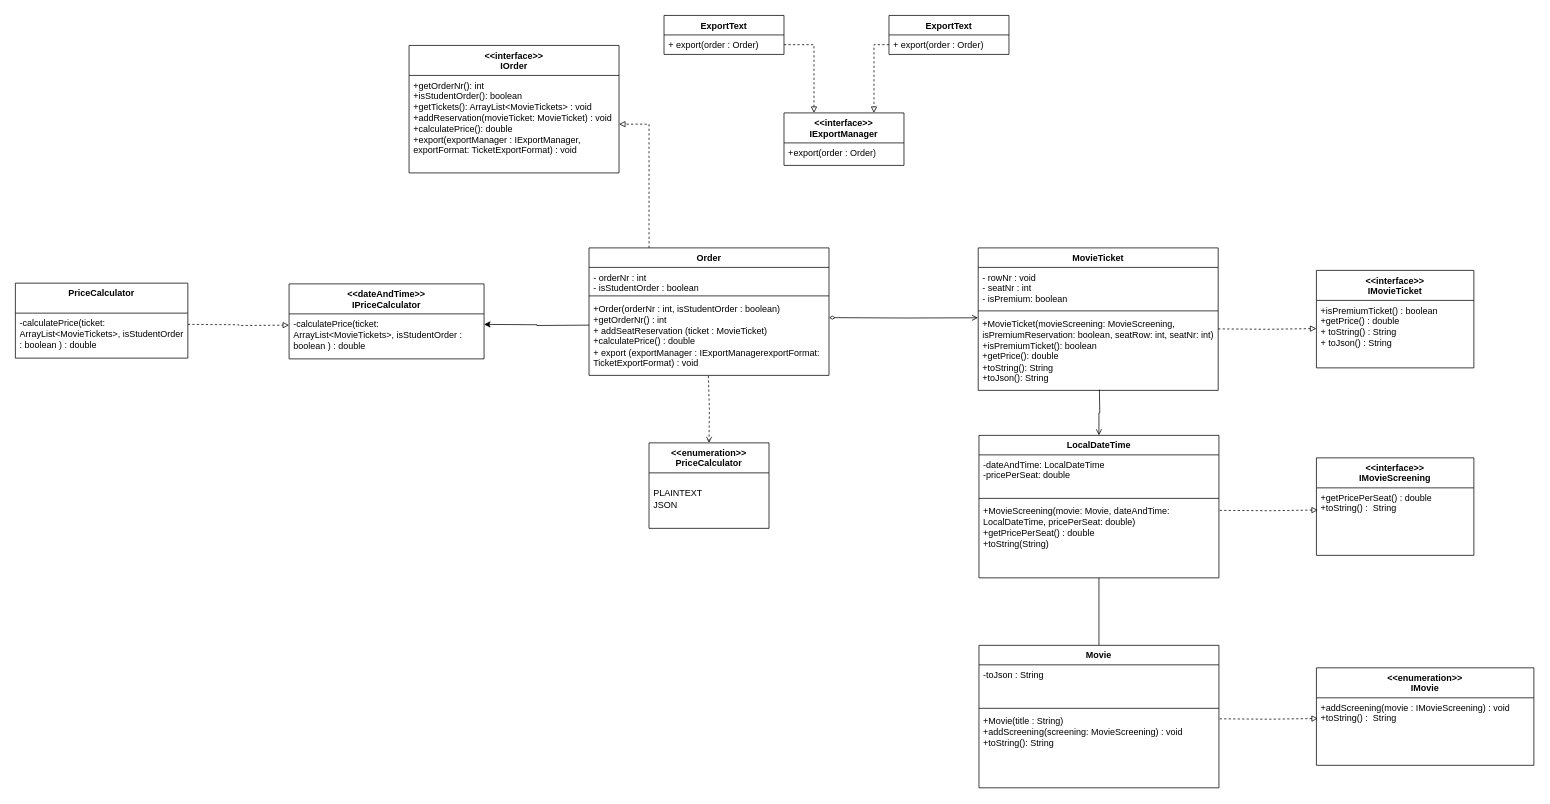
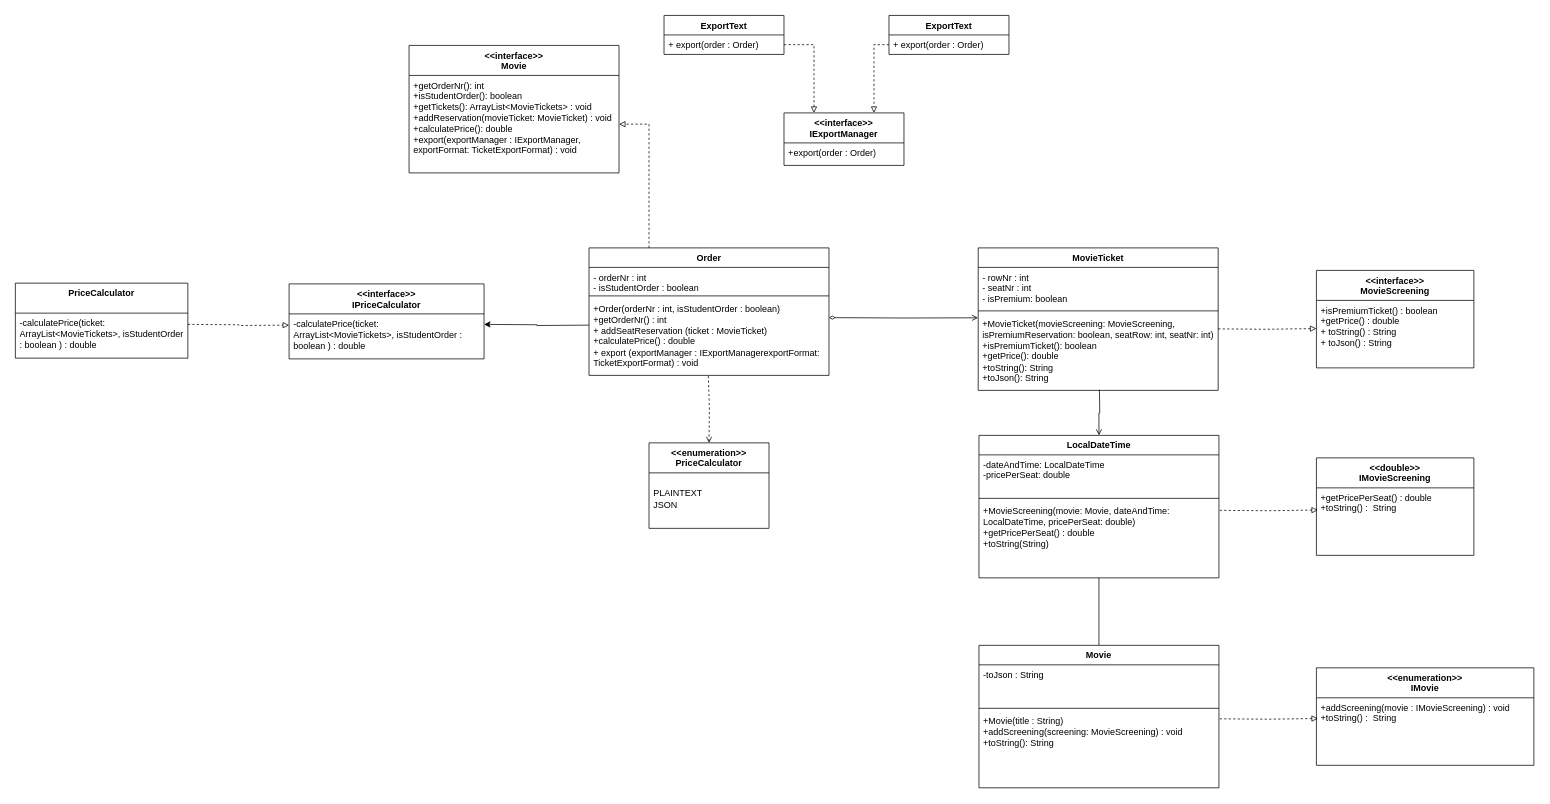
- <mxCell id="41" value="&amp;lt;&amp;lt;interface&amp;gt;&amp;gt;&lt;div&gt;IOrder&lt;/div&gt;" style="swimlane;fontStyle=1;align=center;verticalAlign=top;childLayout=stackLayout;horizontal=1;startSize=40;horizontalStack=0;resizeParent=1;resizeParentMax=0;resizeLast=0;collapsible=1;marginBottom=0;whiteSpace=wrap;html=1;direction=east;" vertex="1" parent="1"><mxGeometry x="545" width="280" height="170" as="geometry" y="60" /></mxCell>
+ <mxCell id="41" value="&amp;lt;&amp;lt;interface&amp;gt;&amp;gt;&lt;div&gt;Movie&lt;/div&gt;" style="swimlane;fontStyle=1;align=center;verticalAlign=top;childLayout=stackLayout;horizontal=1;startSize=40;horizontalStack=0;resizeParent=1;resizeParentMax=0;resizeLast=0;collapsible=1;marginBottom=0;whiteSpace=wrap;html=1;direction=east;" vertex="1" parent="1"><mxGeometry x="545" width="280" height="170" as="geometry" y="60" /></mxCell>
- <mxCell id="35" value="&amp;lt;&amp;lt;interface&amp;gt;&amp;gt;&lt;div&gt;IMovieTicket&lt;/div&gt;" style="swimlane;fontStyle=1;align=center;verticalAlign=top;childLayout=stackLayout;horizontal=1;startSize=40;horizontalStack=0;resizeParent=1;resizeParentMax=0;resizeLast=0;collapsible=1;marginBottom=0;whiteSpace=wrap;html=1;direction=east;" vertex="1" parent="1"><mxGeometry x="1755" y="360" width="210" height="130" as="geometry" /></mxCell>
+ <mxCell id="35" value="&amp;lt;&amp;lt;interface&amp;gt;&amp;gt;&lt;div&gt;MovieScreening&lt;/div&gt;" style="swimlane;fontStyle=1;align=center;verticalAlign=top;childLayout=stackLayout;horizontal=1;startSize=40;horizontalStack=0;resizeParent=1;resizeParentMax=0;resizeLast=0;collapsible=1;marginBottom=0;whiteSpace=wrap;html=1;direction=east;" vertex="1" parent="1"><mxGeometry x="1755" y="360" width="210" height="130" as="geometry" /></mxCell>
- <mxCell id="17" value="- rowNr : void&lt;div&gt;- seatNr : int&lt;br&gt;&lt;div&gt;- isPremium: boolean&lt;/div&gt;&lt;/div&gt;" style="text;strokeColor=none;fillColor=none;align=left;verticalAlign=top;spacingLeft=4;spacingRight=4;overflow=hidden;rotatable=0;points=[[0,0.5],[1,0.5]];portConstraint=eastwest;whiteSpace=wrap;html=1;" vertex="1" parent="16"><mxGeometry y="26" width="320" height="54" as="geometry" /></mxCell>
+ <mxCell id="17" value="- rowNr : int&lt;div&gt;- seatNr : int&lt;br&gt;&lt;div&gt;- isPremium: boolean&lt;/div&gt;&lt;/div&gt;" style="text;strokeColor=none;fillColor=none;align=left;verticalAlign=top;spacingLeft=4;spacingRight=4;overflow=hidden;rotatable=0;points=[[0,0.5],[1,0.5]];portConstraint=eastwest;whiteSpace=wrap;html=1;" vertex="1" parent="16"><mxGeometry y="26" width="320" height="54" as="geometry" /></mxCell>
- <mxCell id="33" value="&amp;lt;&amp;lt;dateAndTime&amp;gt;&amp;gt;&lt;div&gt;IPriceCalculator&lt;/div&gt;" style="swimlane;fontStyle=1;align=center;verticalAlign=top;childLayout=stackLayout;horizontal=1;startSize=40;horizontalStack=0;resizeParent=1;resizeParentMax=0;resizeLast=0;collapsible=1;marginBottom=0;whiteSpace=wrap;html=1;direction=east;" vertex="1" parent="1"><mxGeometry x="385" y="378" width="260" height="100" as="geometry" /></mxCell>
+ <mxCell id="33" value="&amp;lt;&amp;lt;interface&amp;gt;&amp;gt;&lt;div&gt;IPriceCalculator&lt;/div&gt;" style="swimlane;fontStyle=1;align=center;verticalAlign=top;childLayout=stackLayout;horizontal=1;startSize=40;horizontalStack=0;resizeParent=1;resizeParentMax=0;resizeLast=0;collapsible=1;marginBottom=0;whiteSpace=wrap;html=1;direction=east;" vertex="1" parent="1"><mxGeometry x="385" y="378" width="260" height="100" as="geometry" /></mxCell>
- <mxCell id="37" value="&amp;lt;&amp;lt;interface&amp;gt;&amp;gt;&lt;div&gt;IMovieScreening&lt;/div&gt;" style="swimlane;fontStyle=1;align=center;verticalAlign=top;childLayout=stackLayout;horizontal=1;startSize=40;horizontalStack=0;resizeParent=1;resizeParentMax=0;resizeLast=0;collapsible=1;marginBottom=0;whiteSpace=wrap;html=1;direction=east;" vertex="1" parent="1"><mxGeometry x="1755" y="610" width="210" height="130" as="geometry" /></mxCell>
+ <mxCell id="37" value="&amp;lt;&amp;lt;double&amp;gt;&amp;gt;&lt;div&gt;IMovieScreening&lt;/div&gt;" style="swimlane;fontStyle=1;align=center;verticalAlign=top;childLayout=stackLayout;horizontal=1;startSize=40;horizontalStack=0;resizeParent=1;resizeParentMax=0;resizeLast=0;collapsible=1;marginBottom=0;whiteSpace=wrap;html=1;direction=east;" vertex="1" parent="1"><mxGeometry x="1755" y="610" width="210" height="130" as="geometry" /></mxCell>
